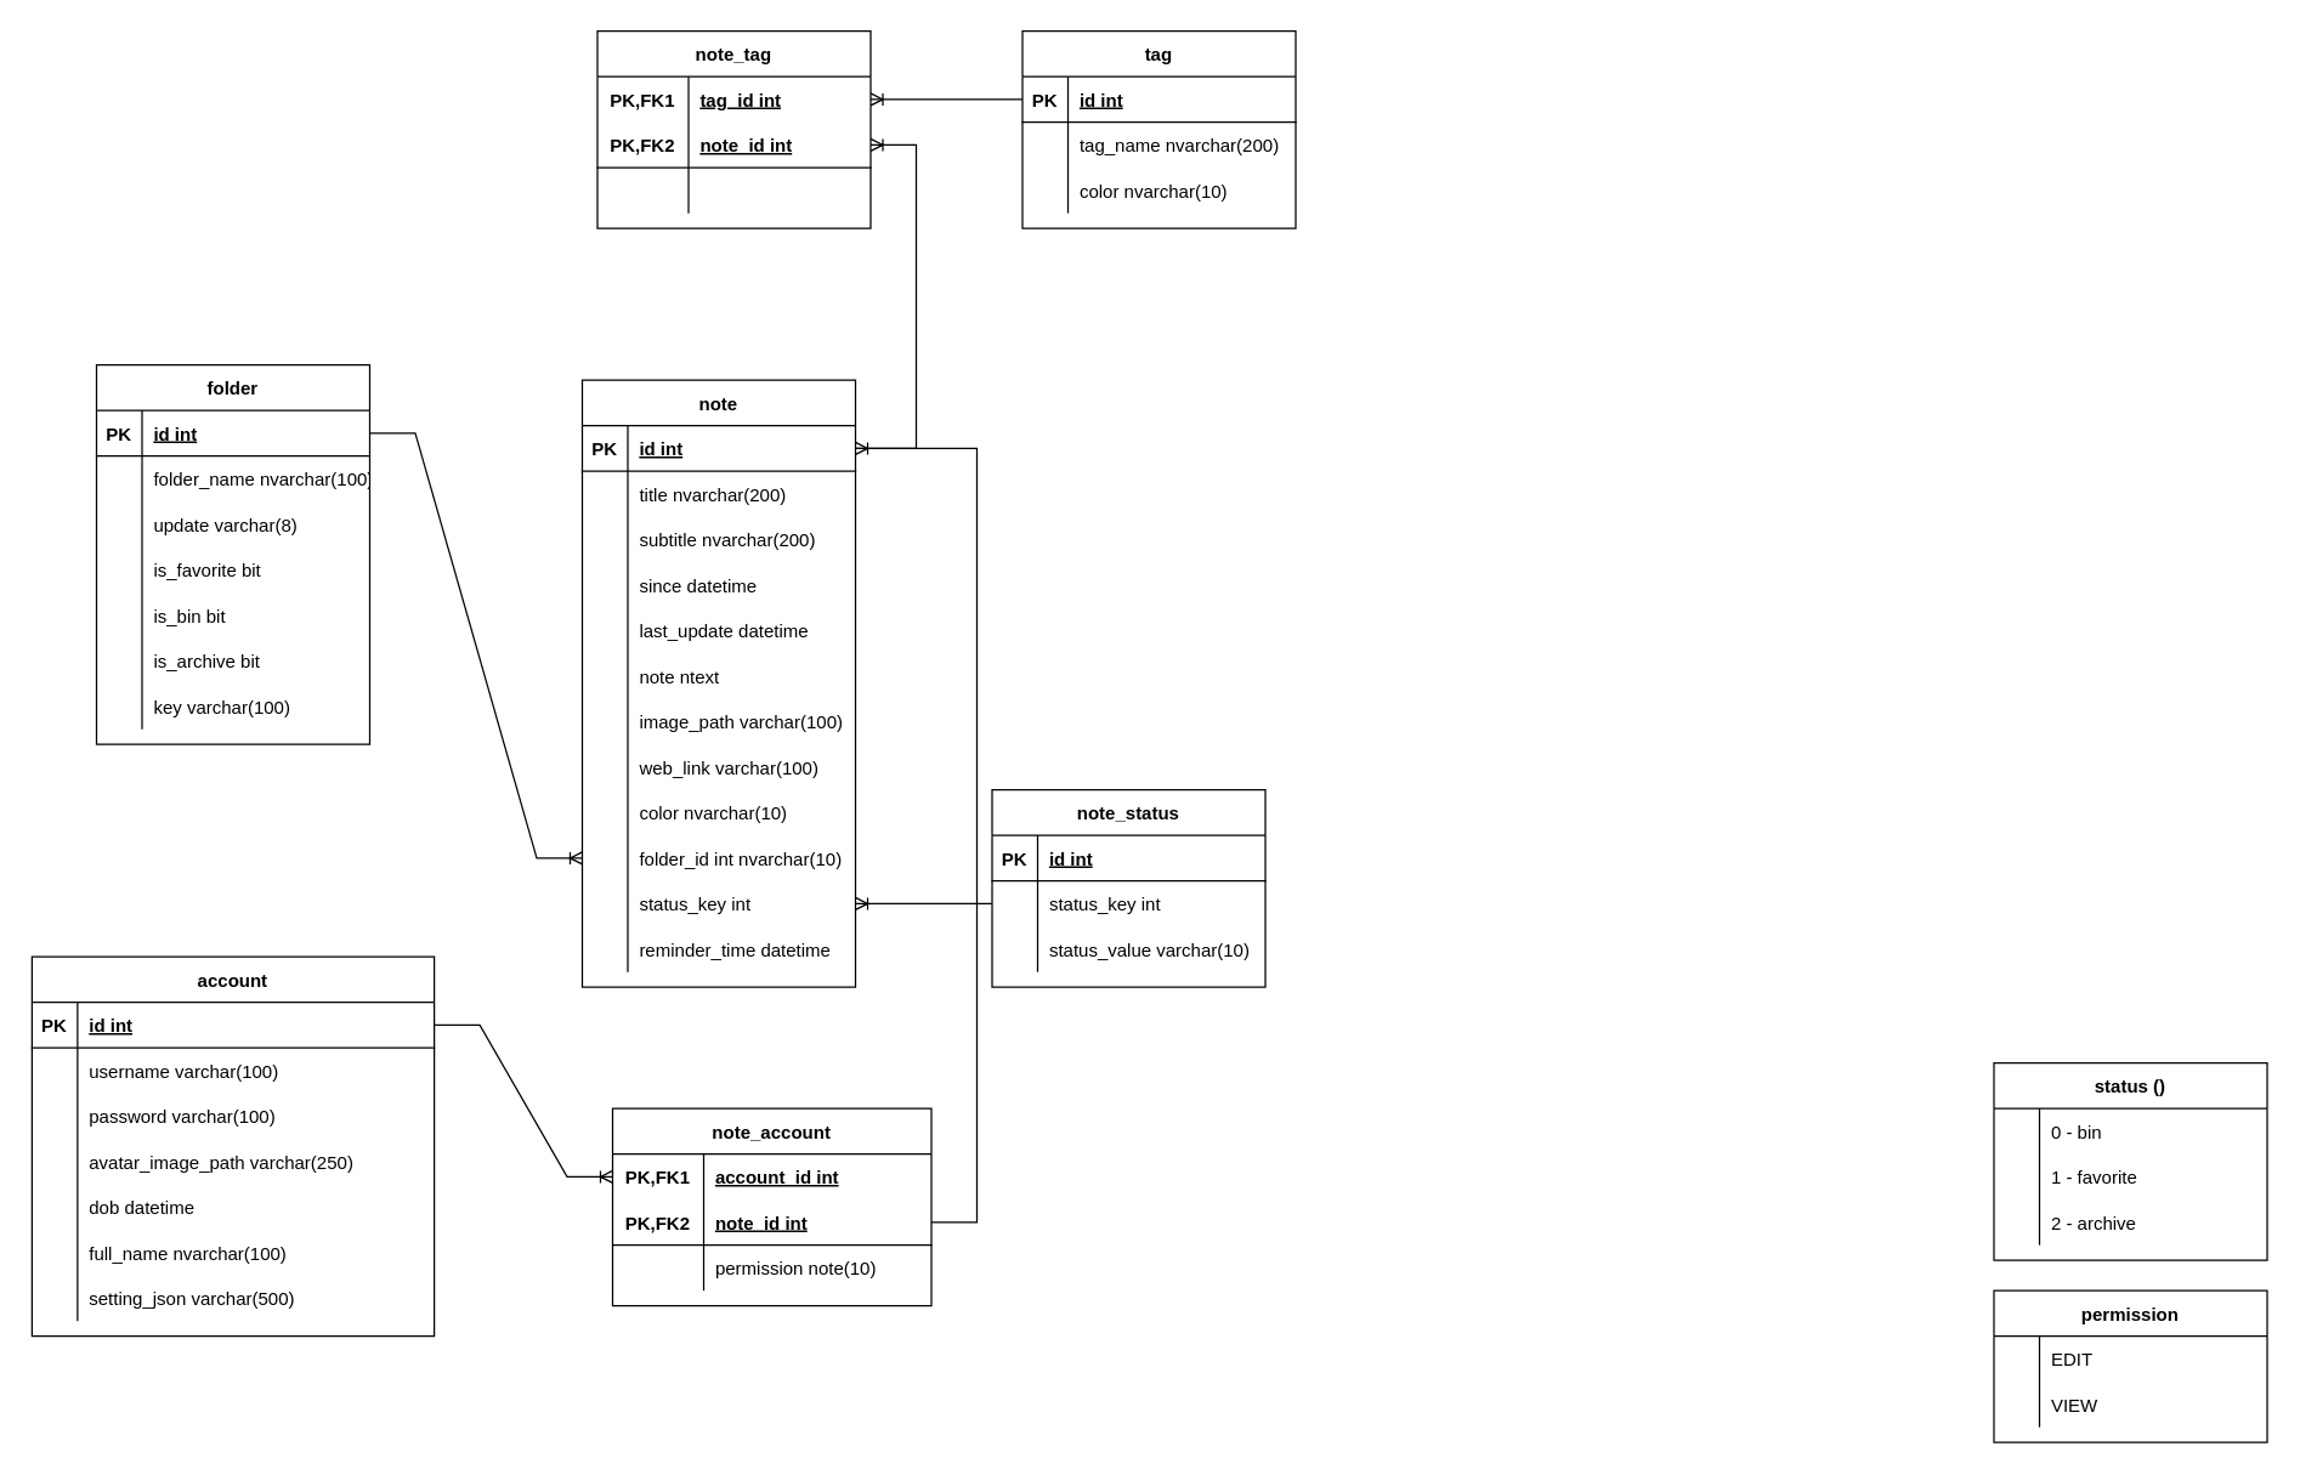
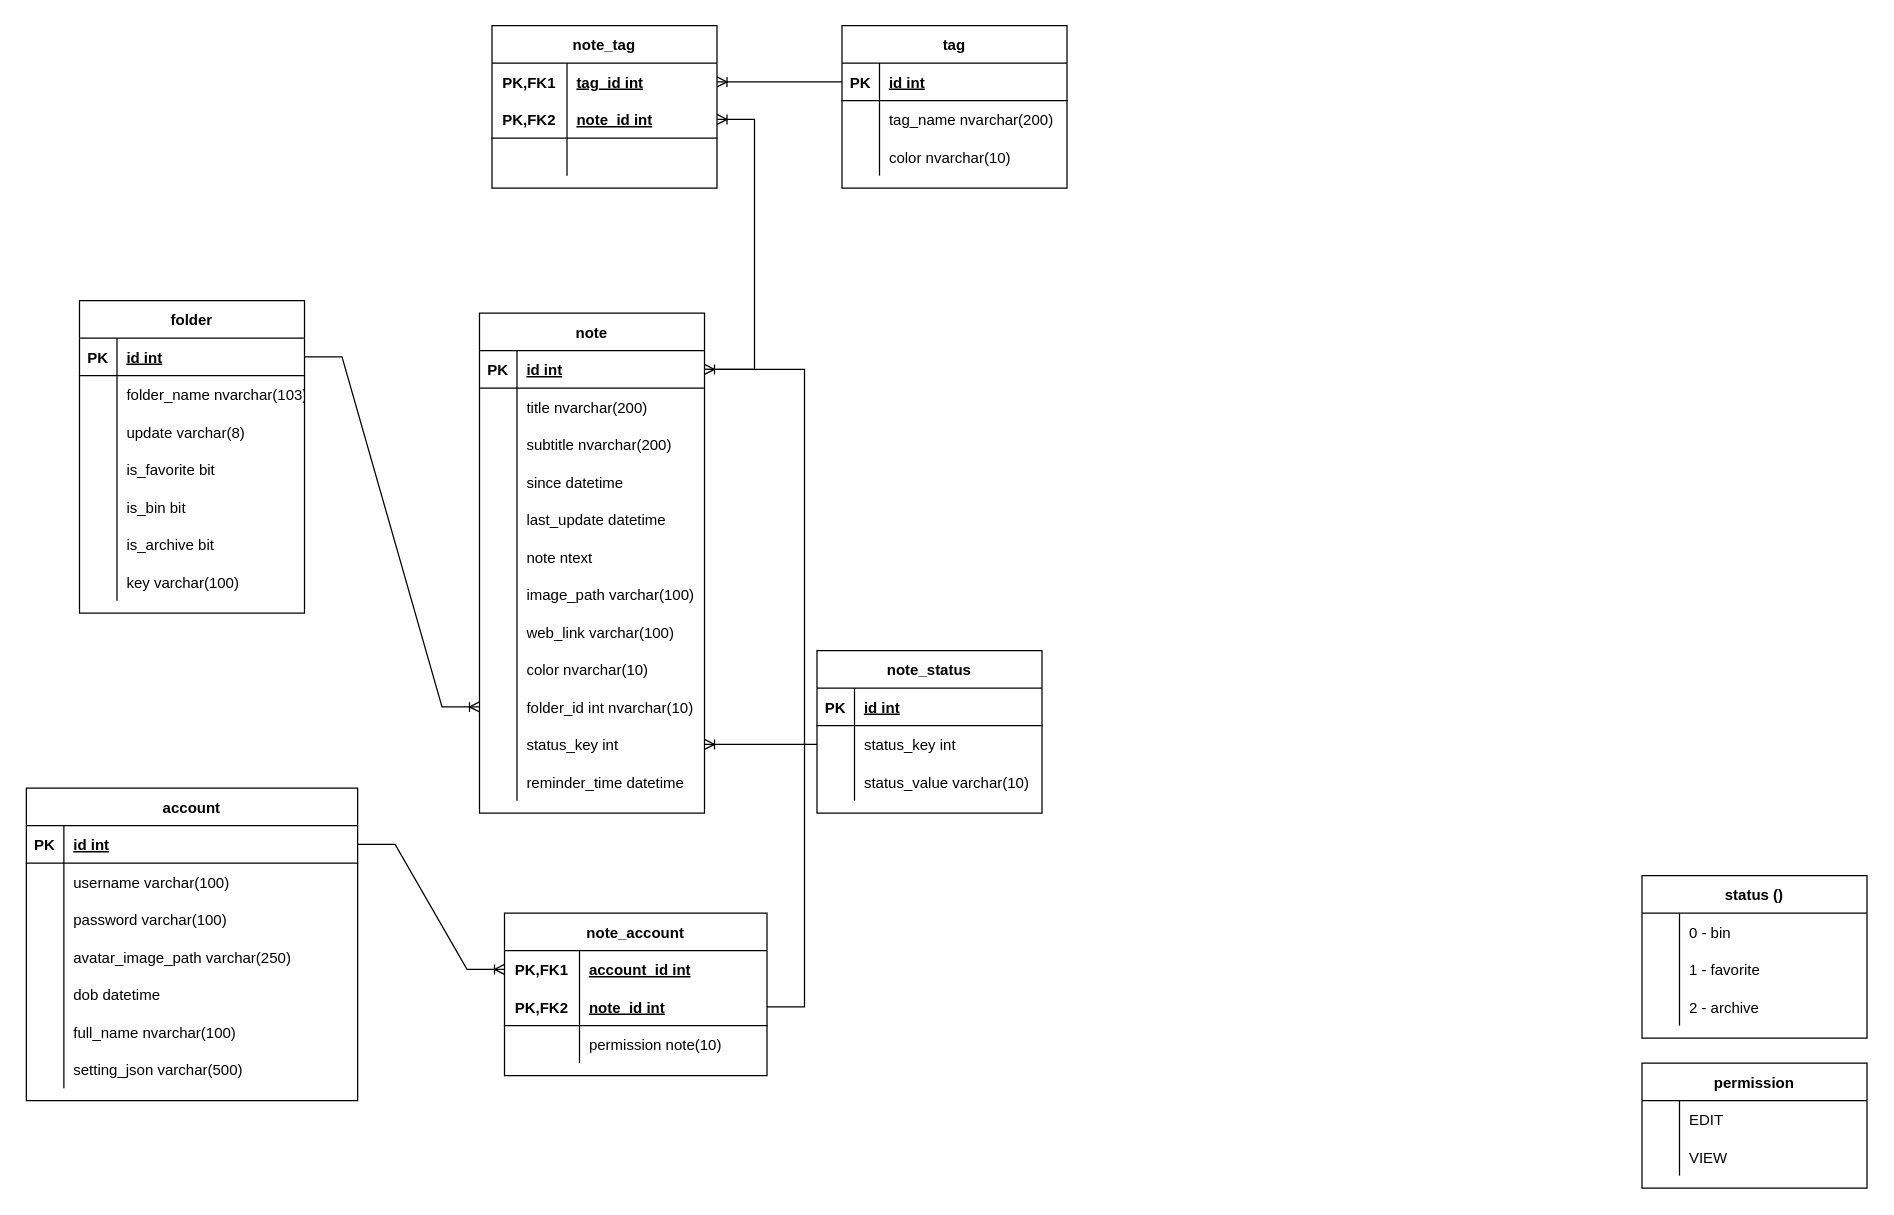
- <mxCell id="65" value="folder_name nvarchar(100)" style="shape=partialRectangle;connectable=0;fillColor=none;top=0;left=0;bottom=0;right=0;align=left;spacingLeft=6;overflow=hidden;" parent="63" vertex="1"><mxGeometry x="30" width="150" height="30" as="geometry"><mxRectangle width="150" height="30" as="alternateBounds" /></mxGeometry></mxCell>
+ <mxCell id="65" value="folder_name nvarchar(103)" style="shape=partialRectangle;connectable=0;fillColor=none;top=0;left=0;bottom=0;right=0;align=left;spacingLeft=6;overflow=hidden;" parent="63" vertex="1"><mxGeometry x="30" width="150" height="30" as="geometry"><mxRectangle width="150" height="30" as="alternateBounds" /></mxGeometry></mxCell>
